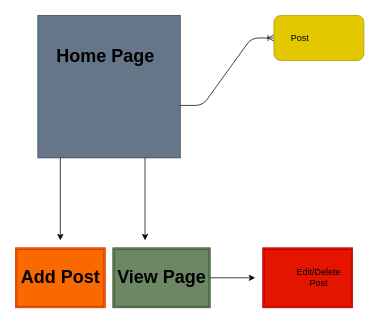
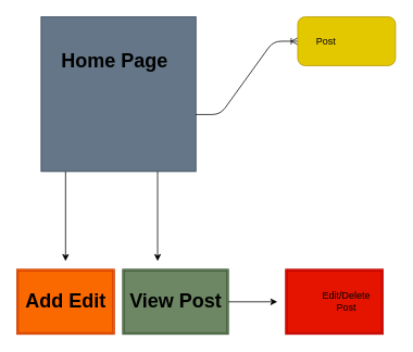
- <mxCell id="13" value="Add Post" style="text;strokeColor=none;fillColor=none;html=1;fontSize=24;fontStyle=1;verticalAlign=middle;align=center;" vertex="1" parent="1"><mxGeometry x="30" y="350" width="100" height="40" as="geometry" /></mxCell>
+ <mxCell id="13" value="Add Edit" style="text;strokeColor=none;fillColor=none;html=1;fontSize=24;fontStyle=1;verticalAlign=middle;align=center;" vertex="1" parent="1"><mxGeometry x="30" y="350" width="100" height="40" as="geometry" /></mxCell>
- <mxCell id="14" value="View Page" style="text;strokeColor=none;fillColor=none;html=1;fontSize=24;fontStyle=1;verticalAlign=middle;align=center;" vertex="1" parent="1"><mxGeometry x="165" y="350" width="100" height="40" as="geometry" /></mxCell>
+ <mxCell id="14" value="View Post" style="text;strokeColor=none;fillColor=none;html=1;fontSize=24;fontStyle=1;verticalAlign=middle;align=center;" vertex="1" parent="1"><mxGeometry x="165" y="350" width="100" height="40" as="geometry" /></mxCell>
